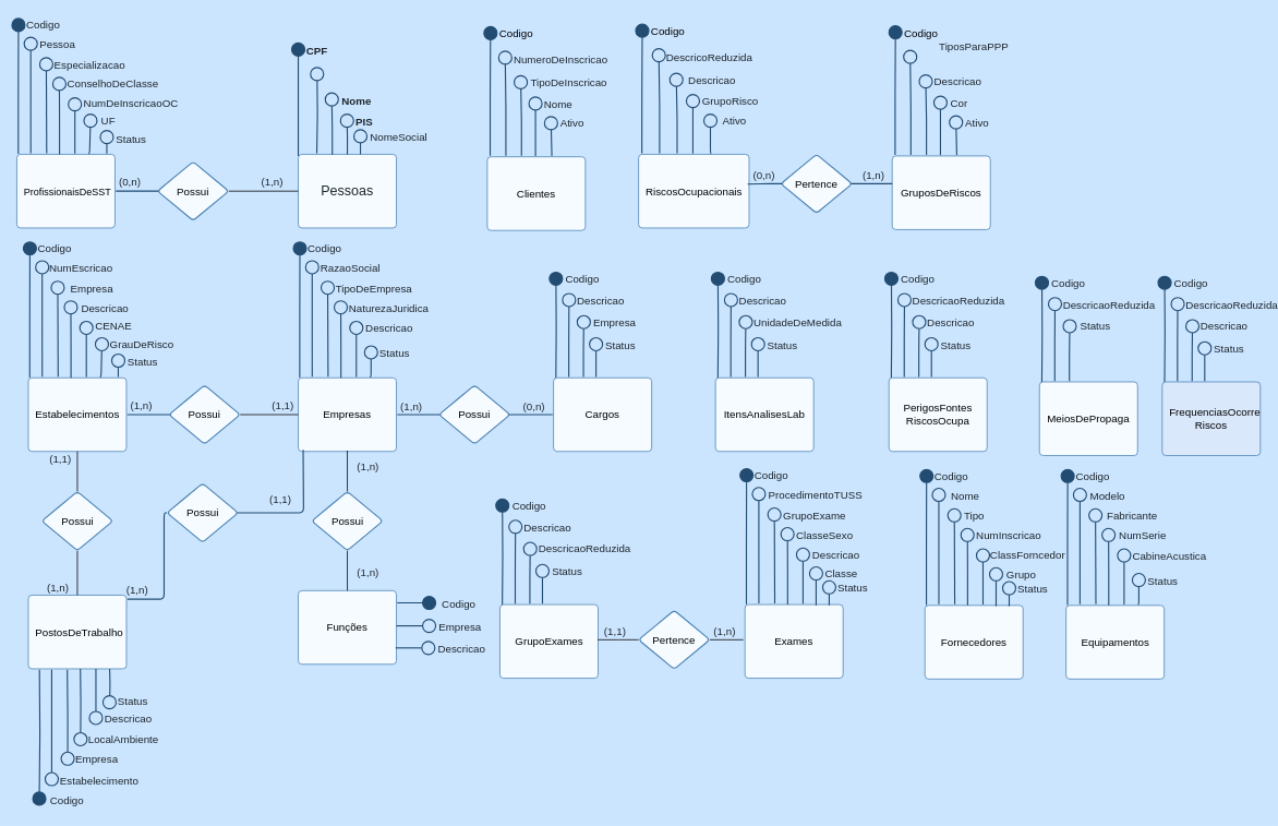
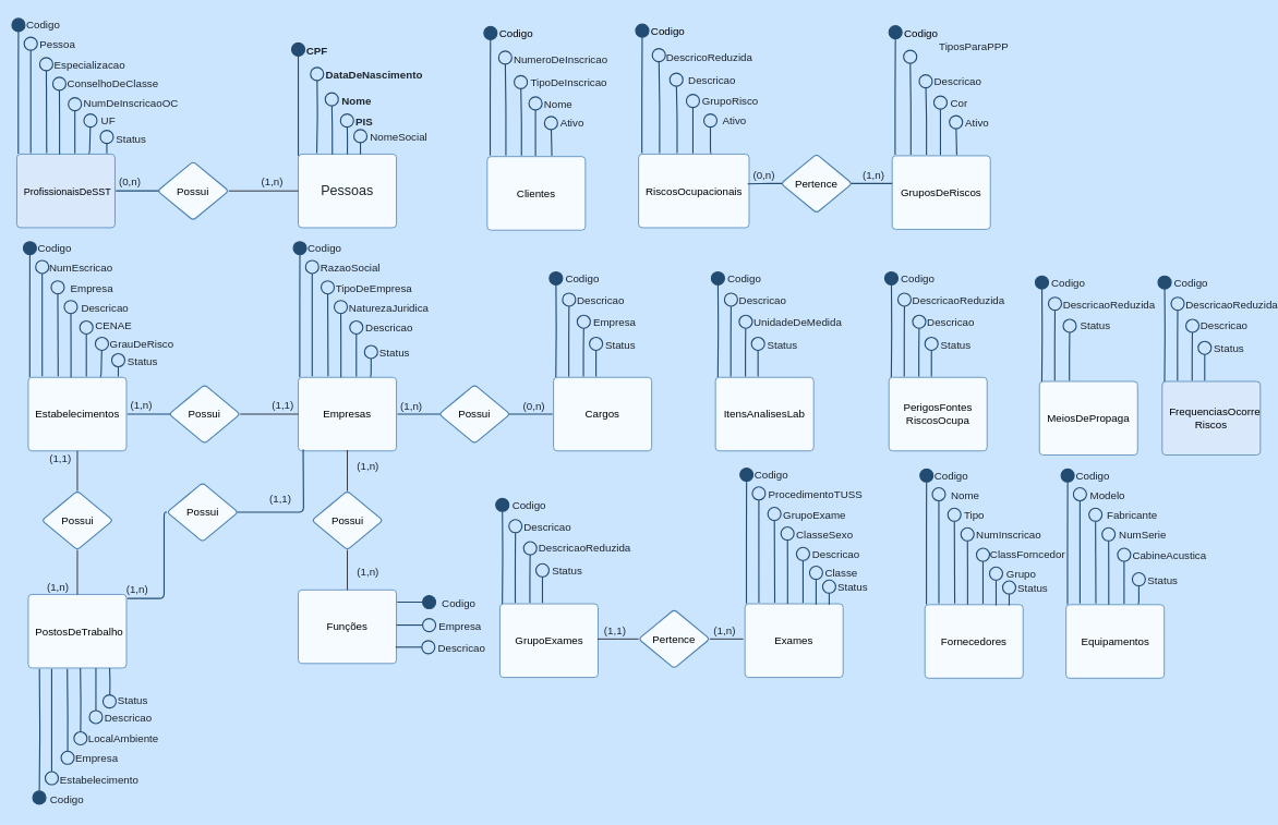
+ <mxCell id="5" value="DataDeNascimento" style="html=1;overflow=block;blockSpacing=1;whiteSpace=wrap;fontSize=13;fontColor=#1d262b;fontStyle=1;spacing=0;strokeColor=none;strokeOpacity=100;rounded=1;absoluteArcSize=1;arcSize=9;fillColor=none;strokeWidth=2.3;lucidId=7aIg7ORg_b_8;" parent="2" vertex="1"><mxGeometry x="33" y="31.5" width="120" height="18" as="geometry" /></mxCell>
- <mxCell id="75" value="&lt;font style=&quot;font-size: 12px;&quot;&gt;ProfissionaisDeSST&lt;/font&gt;" style="html=1;overflow=block;blockSpacing=1;whiteSpace=wrap;fontSize=13;spacing=9;strokeColor=#4881b3;strokeOpacity=100;rounded=1;absoluteArcSize=1;arcSize=9;fillColor=#F5FBFF;strokeWidth=NaN;lucidId=YFIgJJDr07dI;" vertex="1" parent="1"><mxGeometry x="20" y="188" width="120" height="90" as="geometry" /></mxCell>
+ <mxCell id="75" value="&lt;font style=&quot;font-size: 12px;&quot;&gt;ProfissionaisDeSST&lt;/font&gt;" style="html=1;overflow=block;blockSpacing=1;whiteSpace=wrap;fontSize=13;spacing=9;strokeColor=#4881b3;strokeOpacity=100;rounded=1;absoluteArcSize=1;arcSize=9;fillColor=#dae8fc;strokeWidth=NaN;lucidId=YFIgJJDr07dI;" vertex="1" parent="1"><mxGeometry x="20" y="188" width="120" height="90" as="geometry" /></mxCell>
